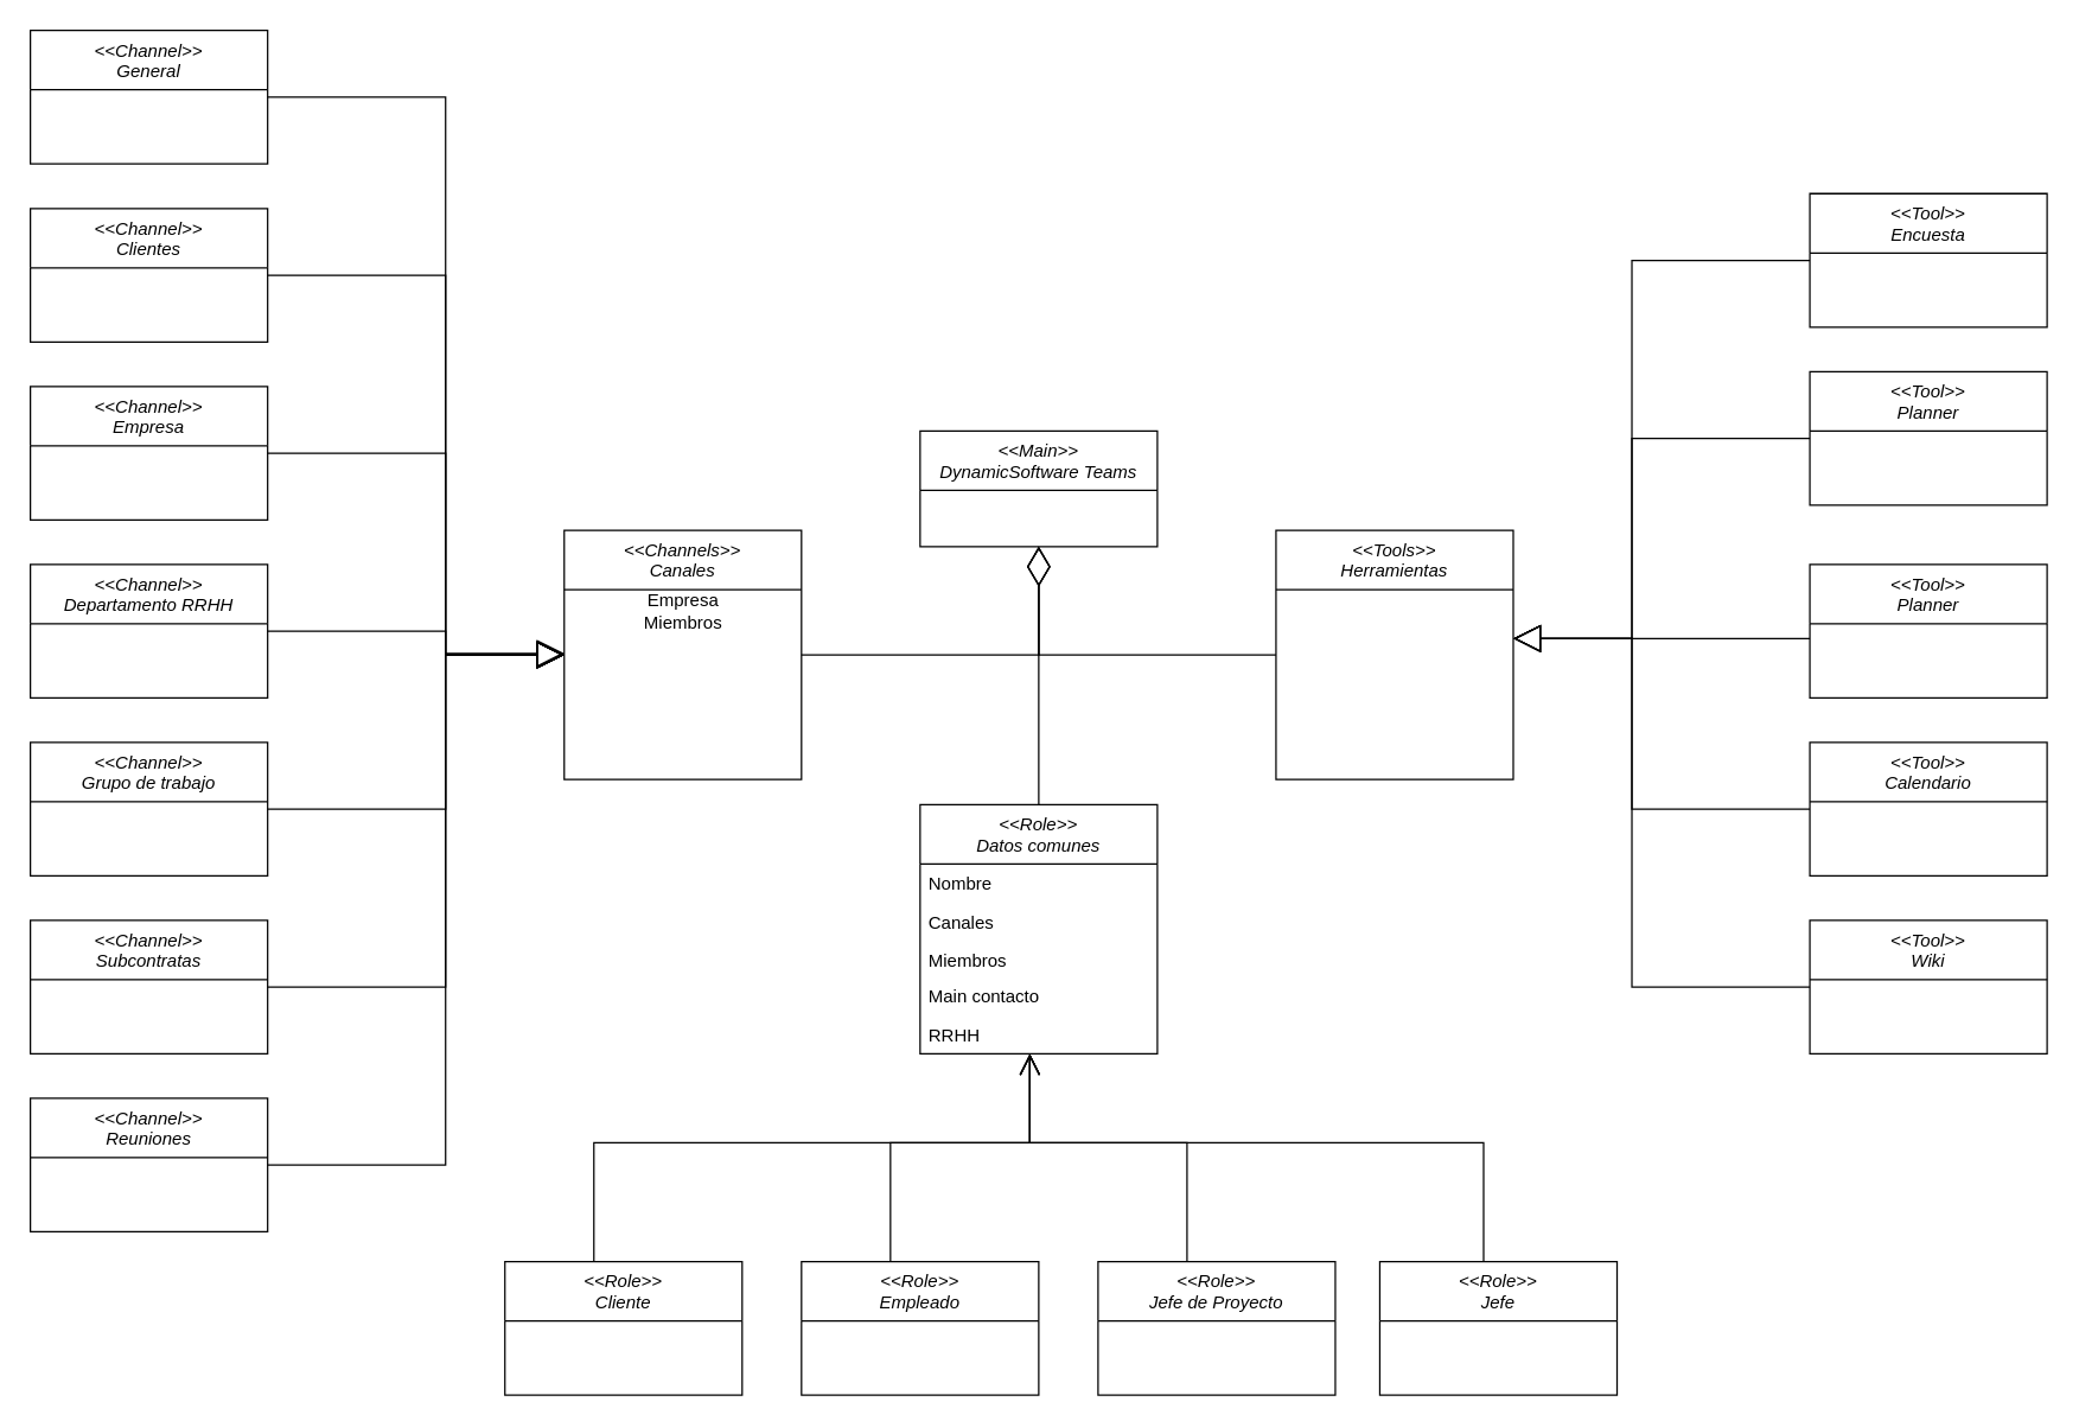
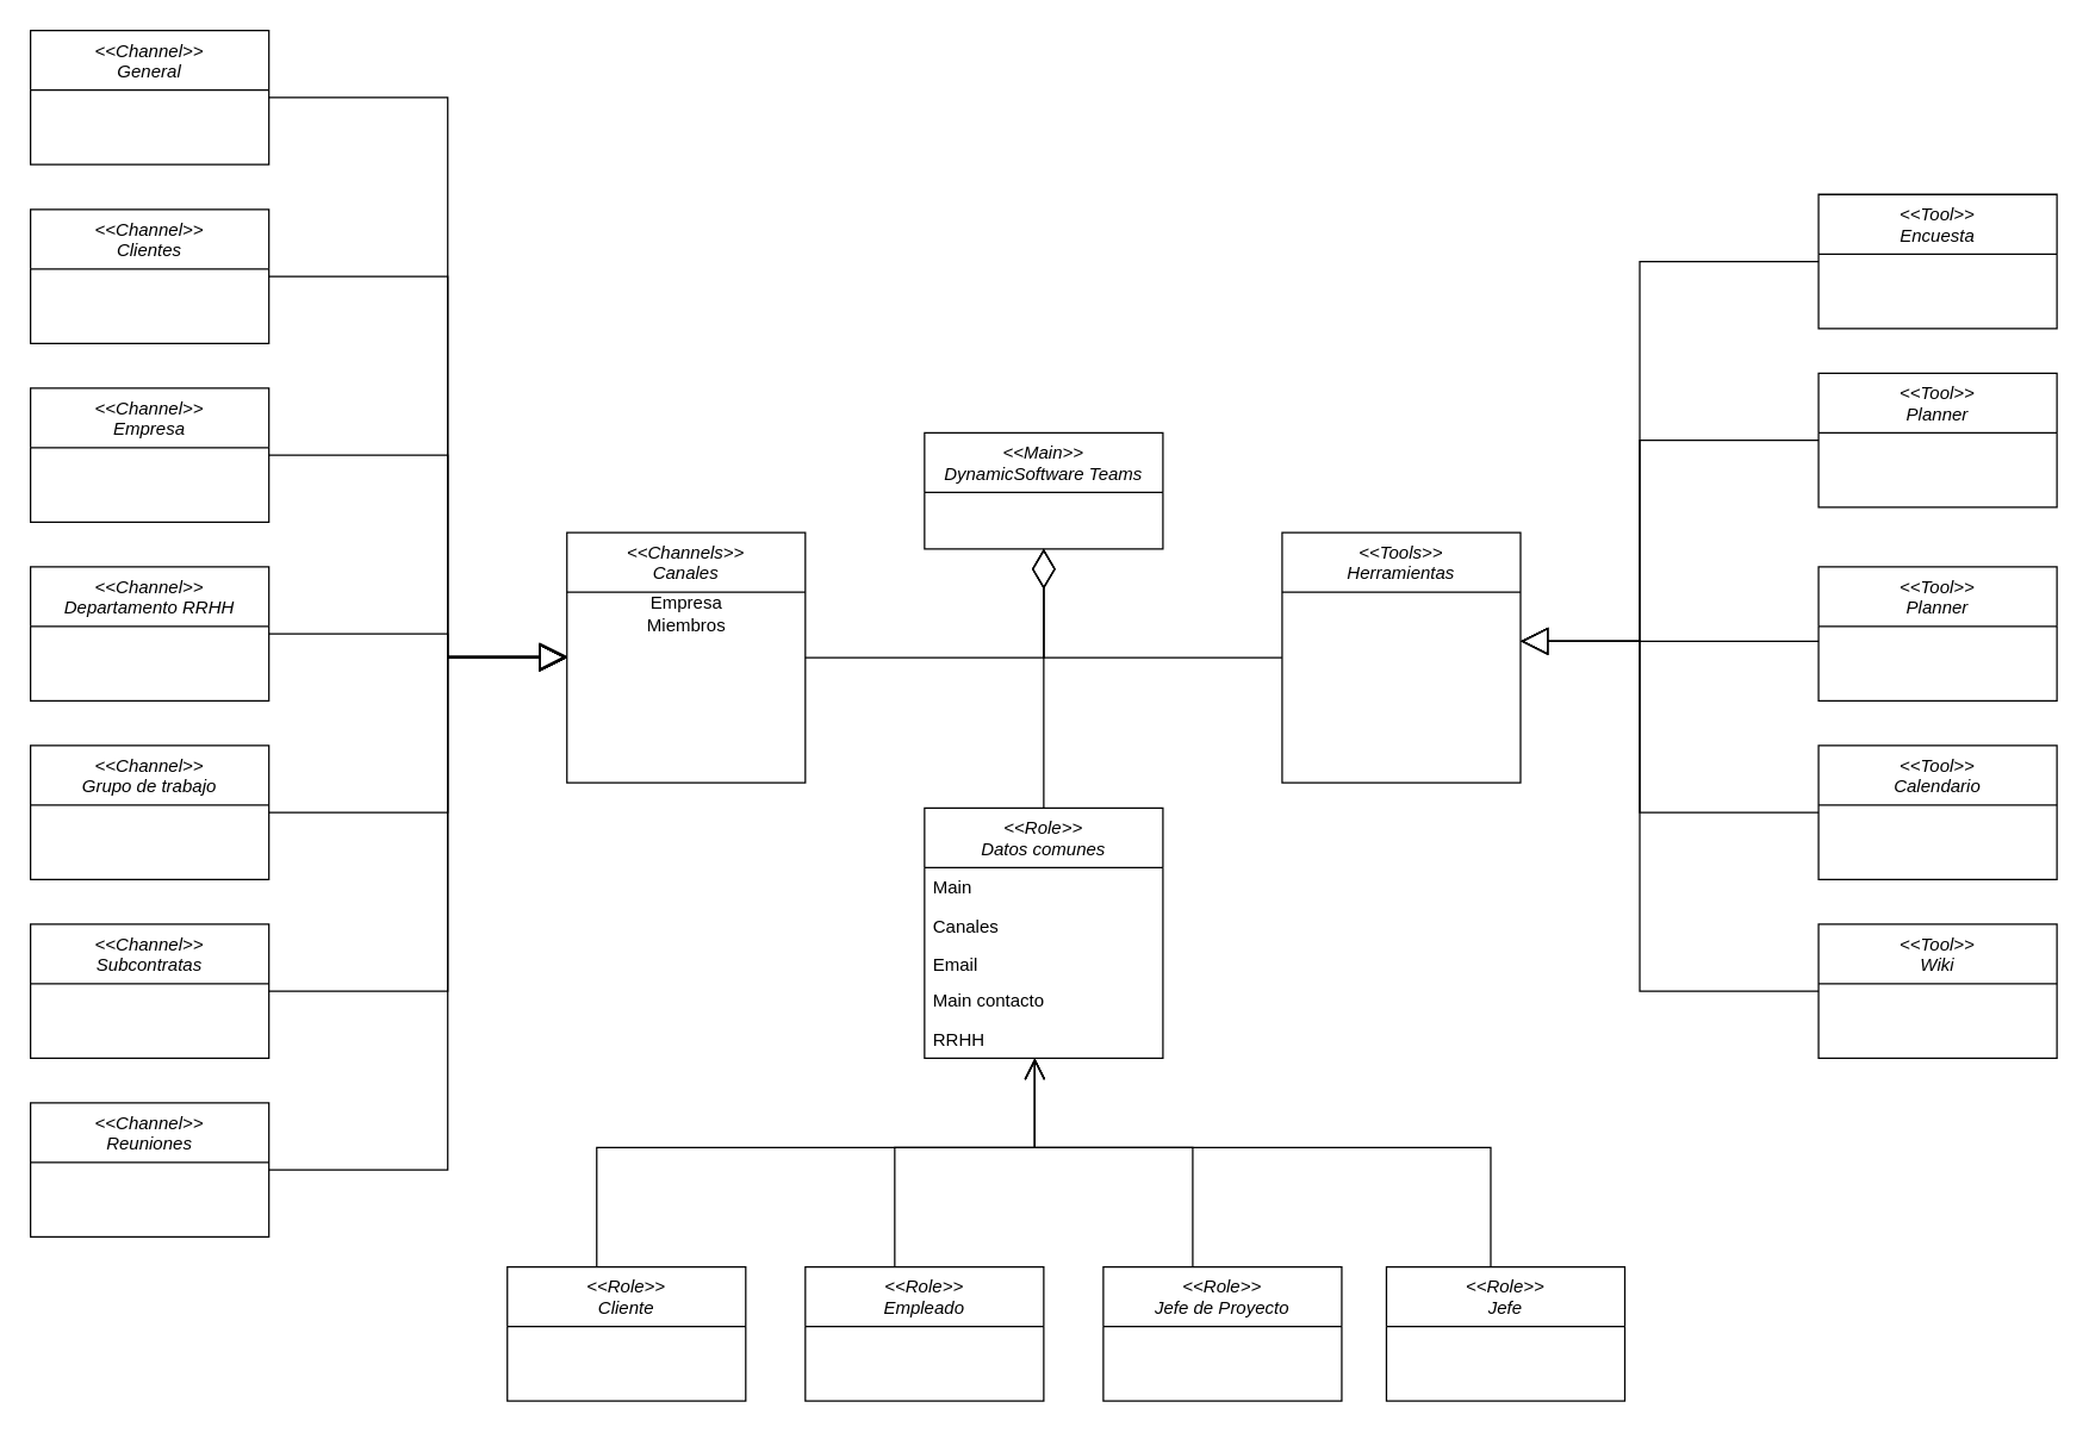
- <mxCell id="31" value="Nombre" style="text;align=left;verticalAlign=top;spacingLeft=4;spacingRight=4;overflow=hidden;rotatable=0;points=[[0,0.5],[1,0.5]];portConstraint=eastwest;" vertex="1" parent="30"><mxGeometry y="40" width="160" height="26" as="geometry" /></mxCell>
+ <mxCell id="31" value="Main" style="text;align=left;verticalAlign=top;spacingLeft=4;spacingRight=4;overflow=hidden;rotatable=0;points=[[0,0.5],[1,0.5]];portConstraint=eastwest;" vertex="1" parent="30"><mxGeometry y="40" width="160" height="26" as="geometry" /></mxCell>
- <mxCell id="33" value="Miembros " style="text;align=left;verticalAlign=top;spacingLeft=4;spacingRight=4;overflow=hidden;rotatable=0;points=[[0,0.5],[1,0.5]];portConstraint=eastwest;rounded=0;shadow=0;html=0;" vertex="1" parent="30"><mxGeometry y="92" width="160" height="24" as="geometry" /></mxCell>
+ <mxCell id="33" value="Email " style="text;align=left;verticalAlign=top;spacingLeft=4;spacingRight=4;overflow=hidden;rotatable=0;points=[[0,0.5],[1,0.5]];portConstraint=eastwest;rounded=0;shadow=0;html=0;" vertex="1" parent="30"><mxGeometry y="92" width="160" height="24" as="geometry" /></mxCell>
